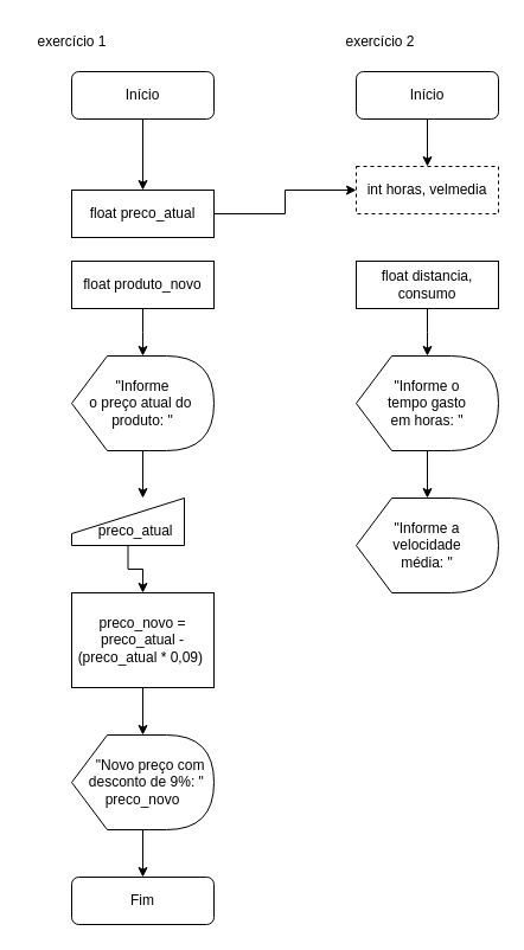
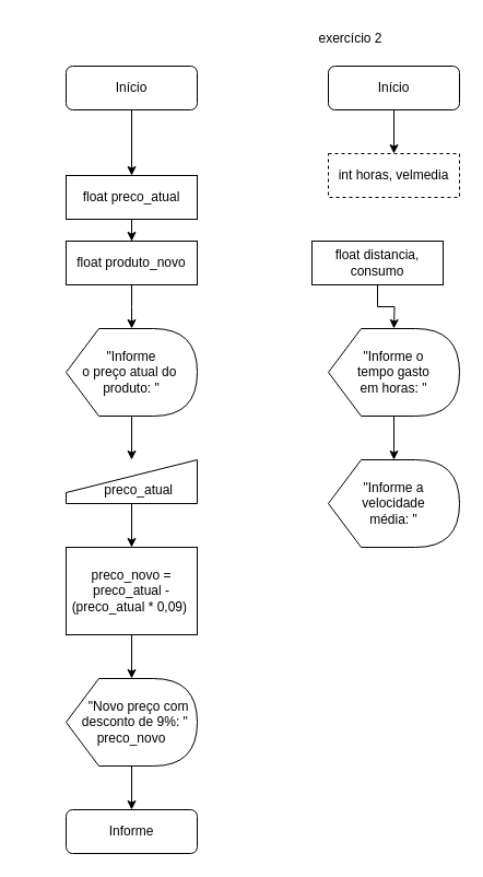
- <mxCell id="17" value="exercício 1" style="text;html=1;align=center;verticalAlign=middle;resizable=0;points=[];autosize=1;strokeColor=none;fillColor=none;" parent="1" vertex="1"><mxGeometry width="80" height="30" as="geometry" x="20" y="20" /></mxCell>
- <mxCell id="9" value="" style="edgeStyle=orthogonalEdgeStyle;rounded=0;orthogonalLoop=1;jettySize=auto;html=1;" parent="1" source="10" target="21" edge="1"><mxGeometry relative="1" as="geometry" /></mxCell>
+ <mxCell id="9" value="" style="edgeStyle=orthogonalEdgeStyle;rounded=0;orthogonalLoop=1;jettySize=auto;html=1;" parent="1" source="10" target="7" edge="1"><mxGeometry relative="1" as="geometry" /></mxCell>
- <mxCell id="23" value="float distancia, consumo" style="rounded=0;whiteSpace=wrap;html=1;" parent="1" vertex="1"><mxGeometry x="300" y="220" width="120" height="40" as="geometry" /></mxCell>
+ <mxCell id="23" value="float distancia, consumo" style="rounded=0;whiteSpace=wrap;html=1;" parent="1" vertex="1"><mxGeometry x="285" y="220" width="120" height="40" as="geometry" /></mxCell>
- <mxCell id="15" value="&amp;nbsp; &amp;nbsp;&lt;br&gt;&lt;font&gt;&amp;nbsp; &amp;nbsp; preco_atual&lt;/font&gt;" style="shape=manualInput;whiteSpace=wrap;html=1;" parent="1" vertex="1"><mxGeometry x="60" y="420" width="95" height="40" as="geometry" /></mxCell>
+ <mxCell id="15" value="&amp;nbsp; &amp;nbsp;&lt;br&gt;&lt;font&gt;&amp;nbsp; &amp;nbsp; preco_atual&lt;/font&gt;" style="shape=manualInput;whiteSpace=wrap;html=1;" parent="1" vertex="1"><mxGeometry x="60" y="420" width="120" height="40" as="geometry" /></mxCell>
- <mxCell id="16" value="Fim" style="rounded=1;whiteSpace=wrap;html=1;" parent="1" vertex="1"><mxGeometry x="60" y="740" width="120" height="40" as="geometry" /></mxCell>
+ <mxCell id="16" value="Informe" style="rounded=1;whiteSpace=wrap;html=1;" parent="1" vertex="1"><mxGeometry x="60" y="740" width="120" height="40" as="geometry" /></mxCell>
